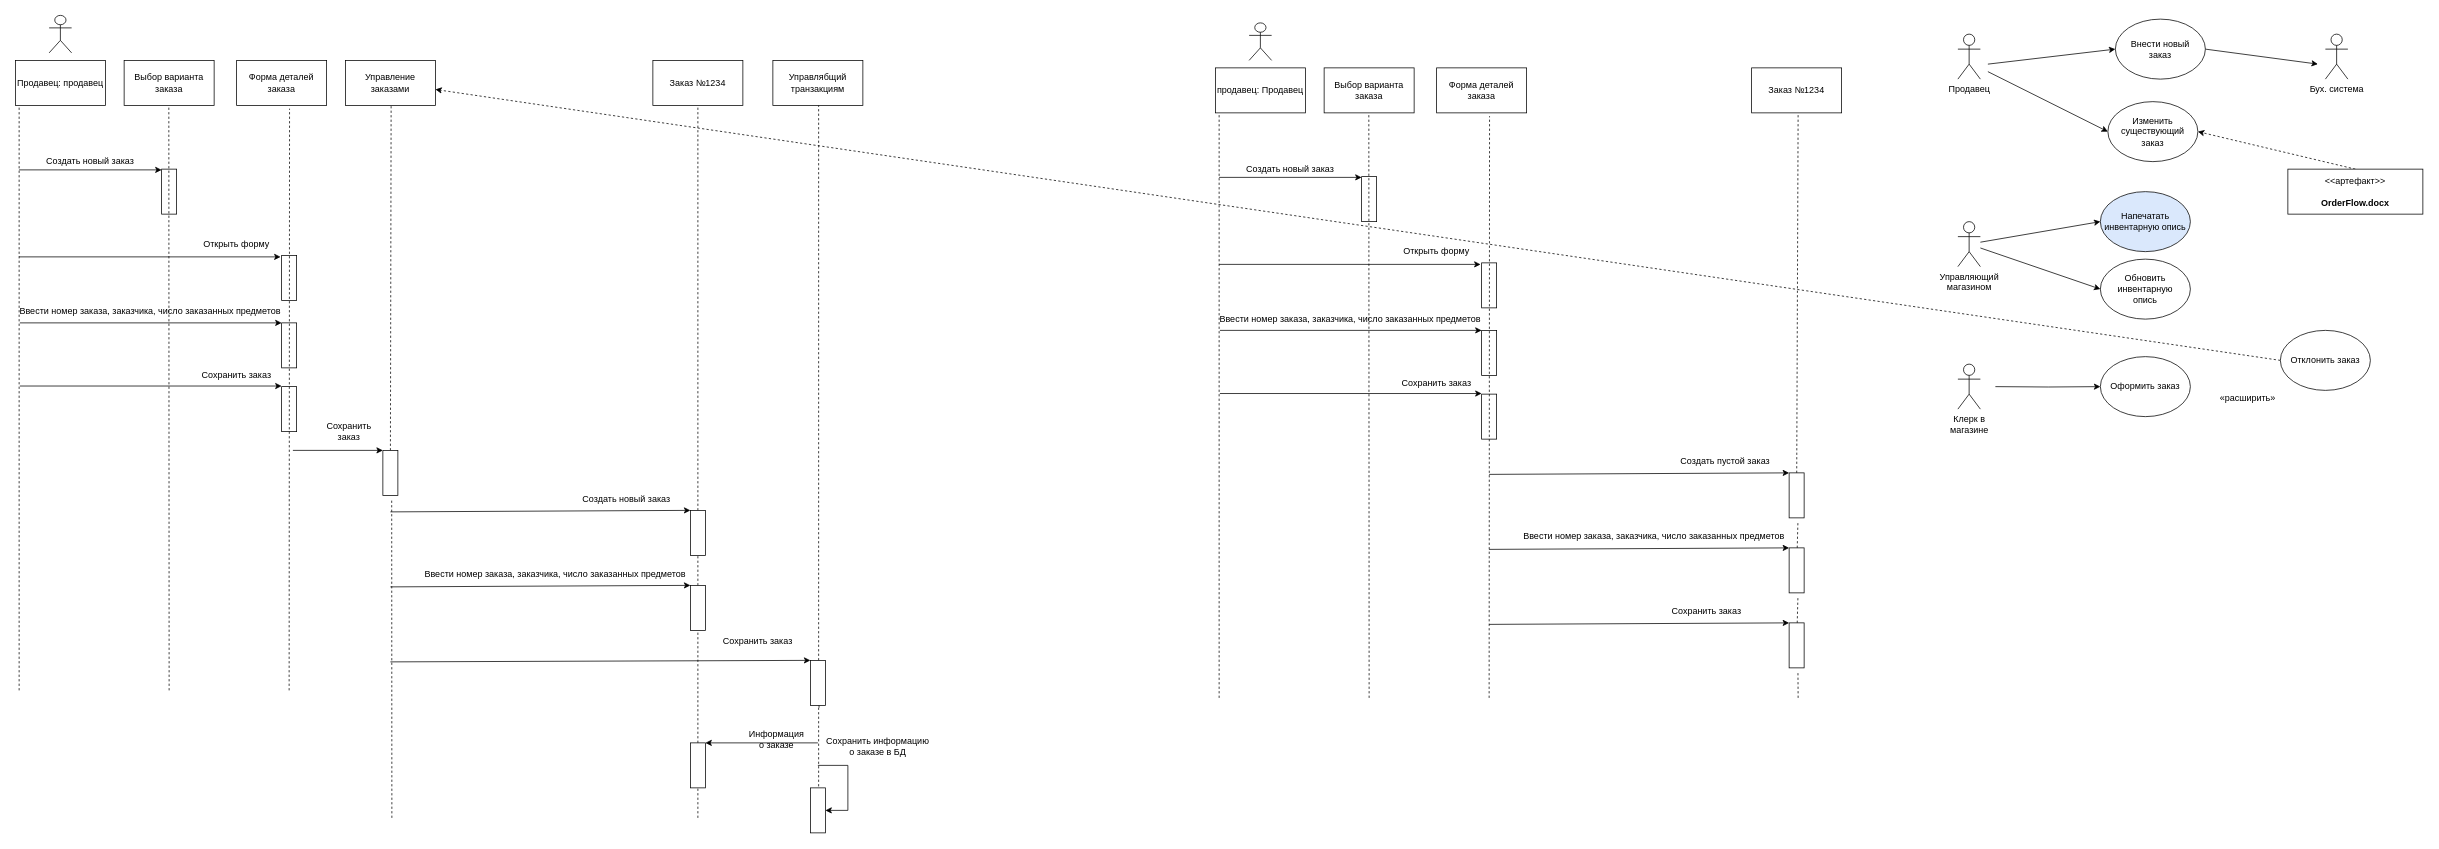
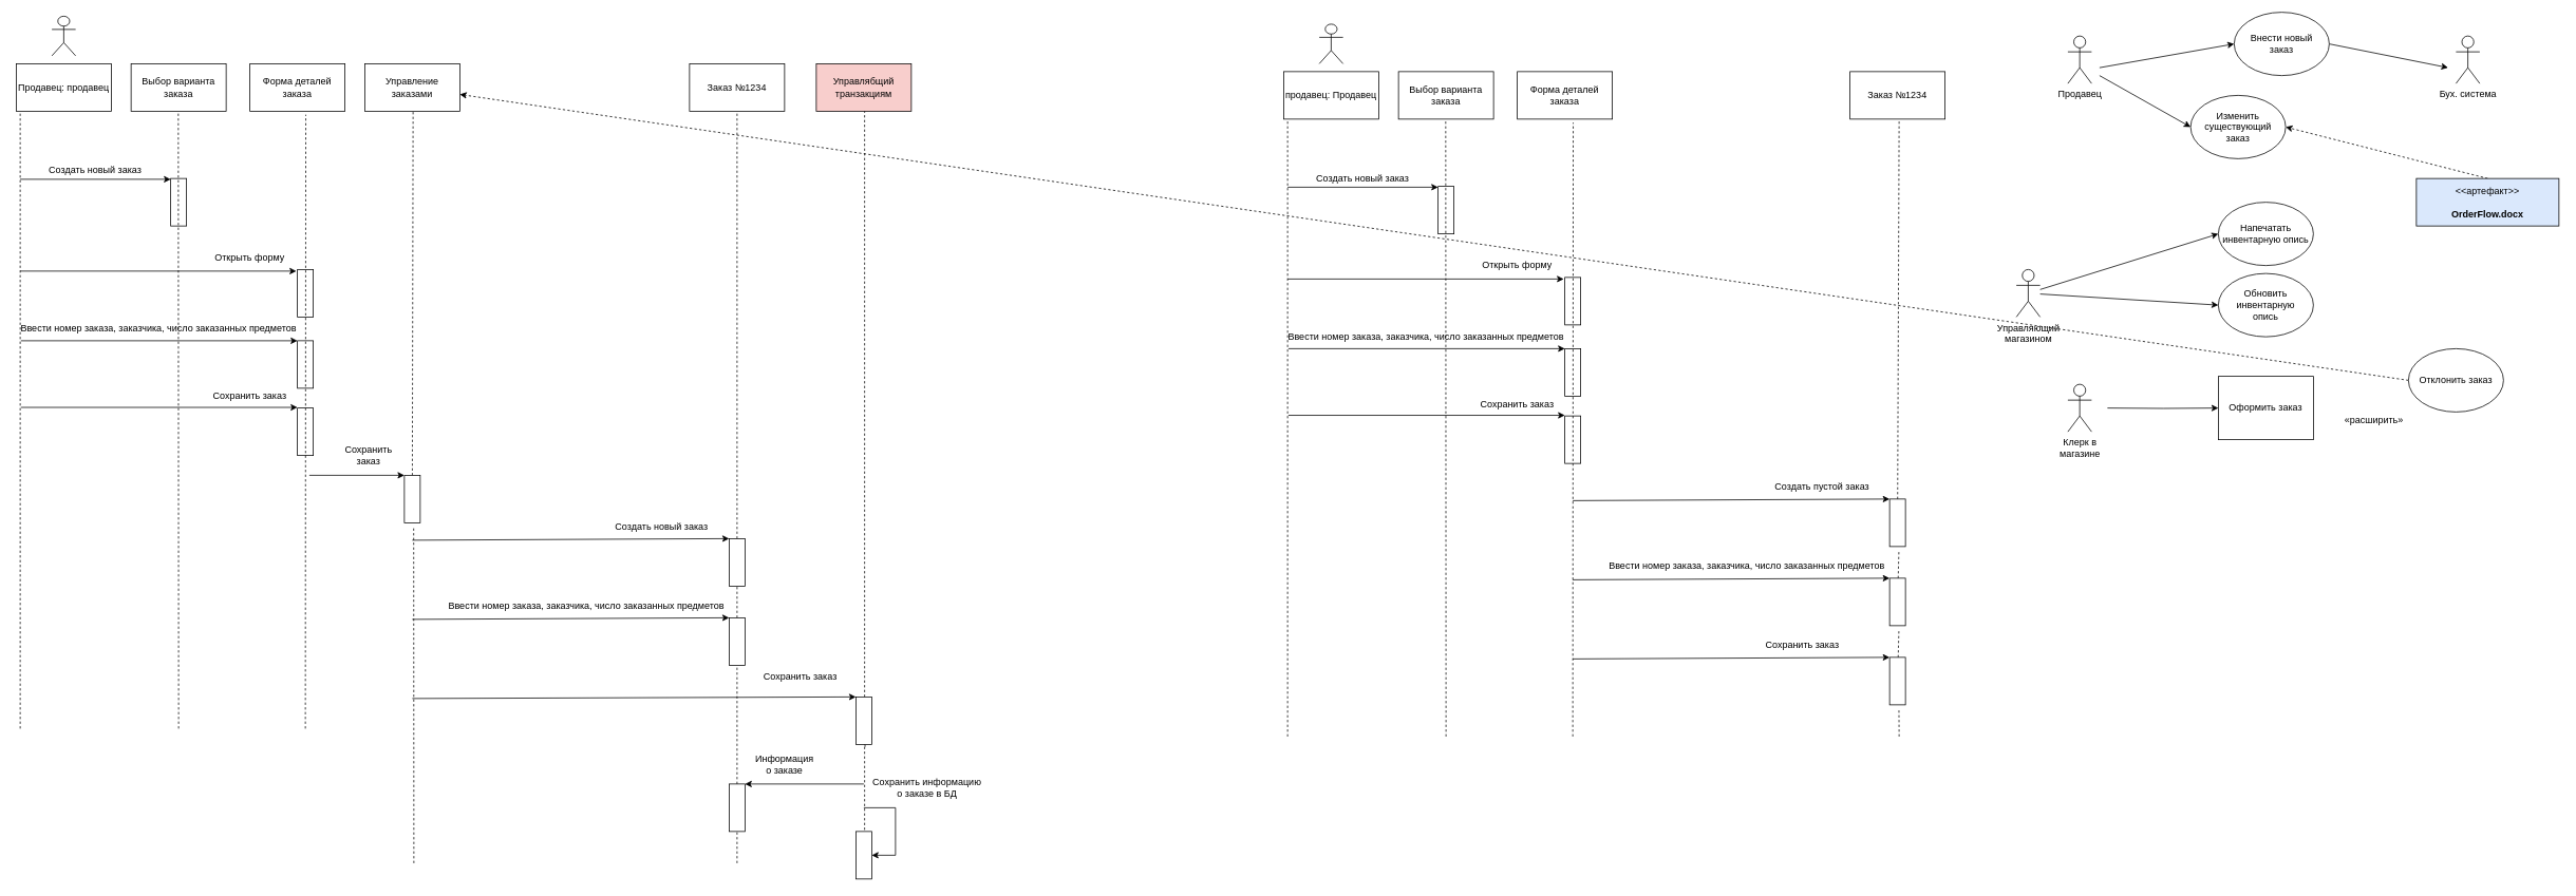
- <mxCell id="8" value="Внести новый &lt;br&gt;заказ" style="ellipse;whiteSpace=wrap;html=1;" vertex="1" parent="1"><mxGeometry x="2820" y="25" width="120" height="80" as="geometry" /></mxCell>
+ <mxCell id="8" value="Внести новый &lt;br&gt;заказ" style="ellipse;whiteSpace=wrap;html=1;" vertex="1" parent="1"><mxGeometry x="2820" y="15" width="120" height="80" as="geometry" /></mxCell>
- <mxCell id="87" value="Управлябщий транзакциям" style="rounded=0;whiteSpace=wrap;html=1;" vertex="1" parent="1"><mxGeometry x="1030" y="80" width="120" height="60" as="geometry" /></mxCell>
+ <mxCell id="87" value="Управлябщий транзакциям" style="rounded=0;whiteSpace=wrap;html=1;fillColor=#f8cecc;" vertex="1" parent="1"><mxGeometry x="1030" y="80" width="120" height="60" as="geometry" /></mxCell>
- <mxCell id="16" value="Изменить существующий &lt;br&gt;заказ" style="ellipse;whiteSpace=wrap;html=1;" vertex="1" parent="1"><mxGeometry x="2810" y="135" width="120" height="80" as="geometry" /></mxCell>
+ <mxCell id="16" value="Изменить существующий &lt;br&gt;заказ" style="ellipse;whiteSpace=wrap;html=1;" vertex="1" parent="1"><mxGeometry x="2765" y="120" width="120" height="80" as="geometry" /></mxCell>
- <mxCell id="18" value="&amp;lt;&amp;lt;артефакт&amp;gt;&amp;gt;&lt;br&gt;&lt;br&gt;&lt;b&gt;OrderFlow.docx&lt;/b&gt;" style="html=1;align=center;verticalAlign=middle;dashed=0;whiteSpace=wrap;" vertex="1" parent="1"><mxGeometry x="3050" y="225" width="180" height="60" as="geometry" /></mxCell>
+ <mxCell id="18" value="&amp;lt;&amp;lt;артефакт&amp;gt;&amp;gt;&lt;br&gt;&lt;br&gt;&lt;b&gt;OrderFlow.docx&lt;/b&gt;" style="html=1;align=center;verticalAlign=middle;dashed=0;whiteSpace=wrap;fillColor=#dae8fc;" vertex="1" parent="1"><mxGeometry x="3050" y="225" width="180" height="60" as="geometry" /></mxCell>
- <mxCell id="15" value="Напечатать инвентарную опись" style="ellipse;whiteSpace=wrap;html=1;fillColor=#dae8fc;" vertex="1" parent="1"><mxGeometry x="2800" y="255" width="120" height="80" as="geometry" /></mxCell>
+ <mxCell id="15" value="Напечатать инвентарную опись" style="ellipse;whiteSpace=wrap;html=1;" vertex="1" parent="1"><mxGeometry x="2800" y="255" width="120" height="80" as="geometry" /></mxCell>
- <mxCell id="5" value="Управляющий &lt;br&gt;магазином" style="shape=umlActor;verticalLabelPosition=bottom;verticalAlign=top;html=1;outlineConnect=0;" vertex="1" parent="1"><mxGeometry x="2610" y="295" width="30" height="60" as="geometry" /></mxCell>
+ <mxCell id="5" value="Управляющий &lt;br&gt;магазином" style="shape=umlActor;verticalLabelPosition=bottom;verticalAlign=top;html=1;outlineConnect=0;" vertex="1" parent="1"><mxGeometry x="2545" y="340" width="30" height="60" as="geometry" /></mxCell>
- <mxCell id="11" value="Оформить заказ" style="ellipse;whiteSpace=wrap;html=1;" vertex="1" parent="1"><mxGeometry x="2800" y="475" width="120" height="80" as="geometry" /></mxCell>
+ <mxCell id="11" value="Оформить заказ" style="whiteSpace=wrap;html=1;rounded=0;" vertex="1" parent="1"><mxGeometry x="2800" y="475" width="120" height="80" as="geometry" /></mxCell>
- <mxCell id="99" value="Информация о заказе" style="text;html=1;strokeColor=none;fillColor=none;align=center;verticalAlign=middle;whiteSpace=wrap;rounded=0;" vertex="1" parent="1"><mxGeometry x="1005" y="970" width="60" height="30" as="geometry" /></mxCell>
+ <mxCell id="99" value="Информация о заказе" style="text;html=1;strokeColor=none;fillColor=none;align=center;verticalAlign=middle;whiteSpace=wrap;rounded=0;" vertex="1" parent="1"><mxGeometry x="960" y="950" width="60" height="30" as="geometry" /></mxCell>
